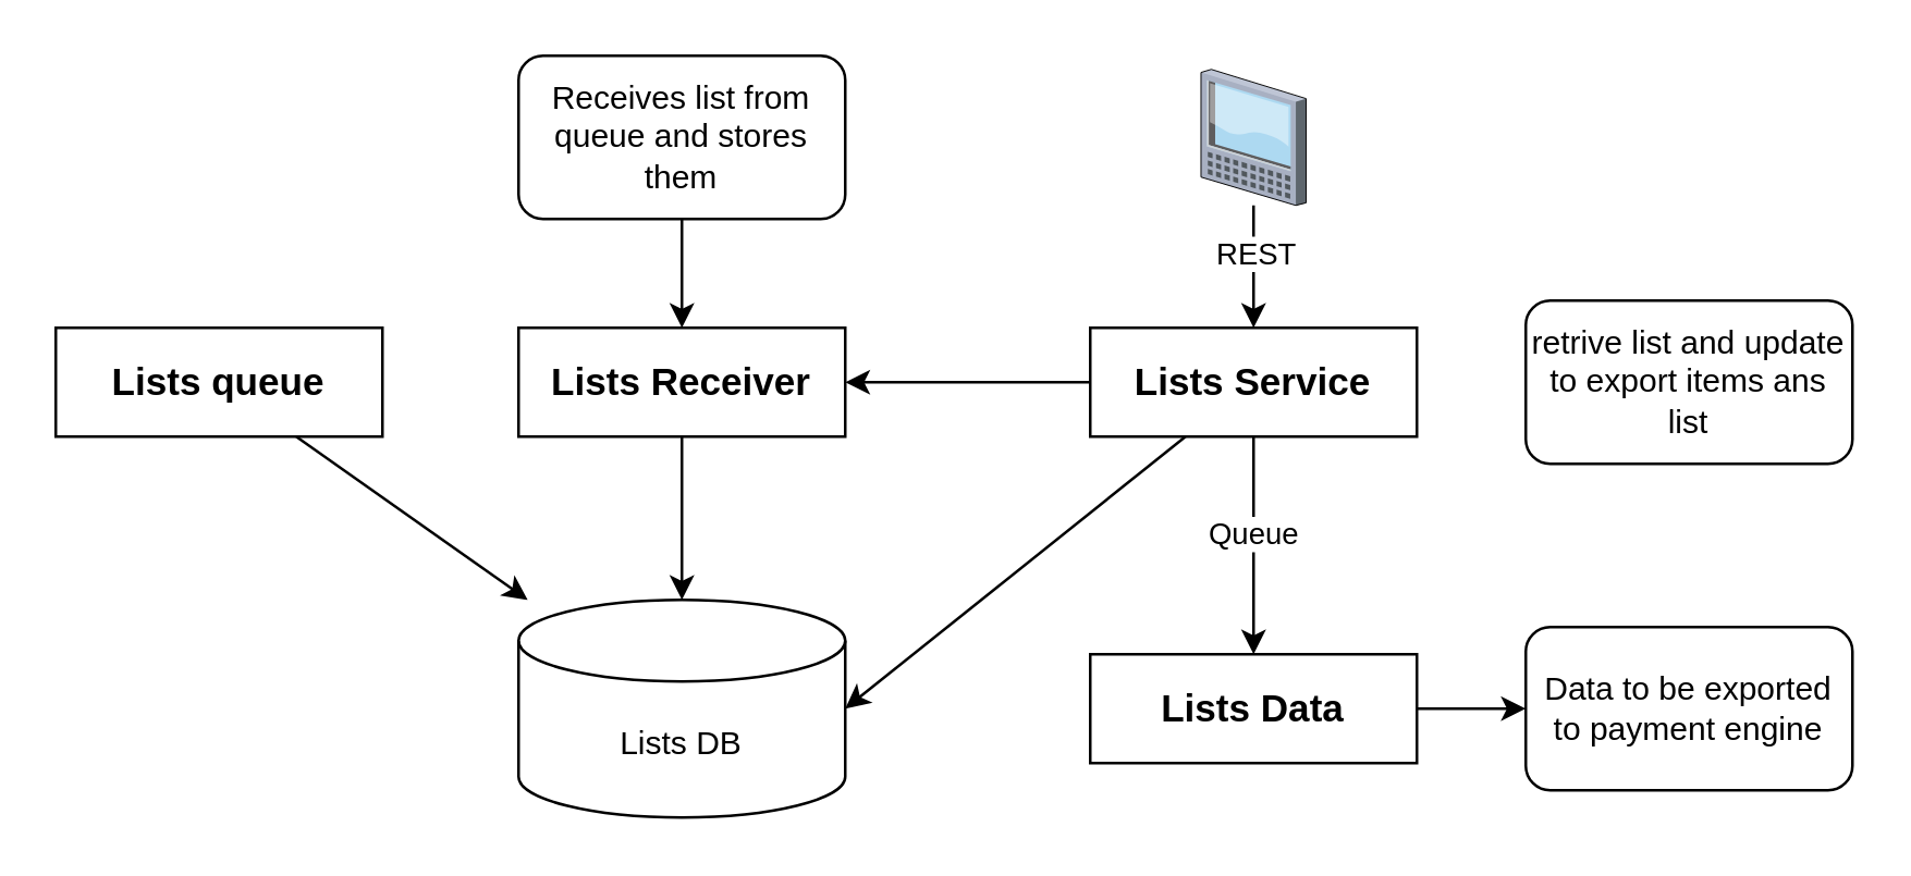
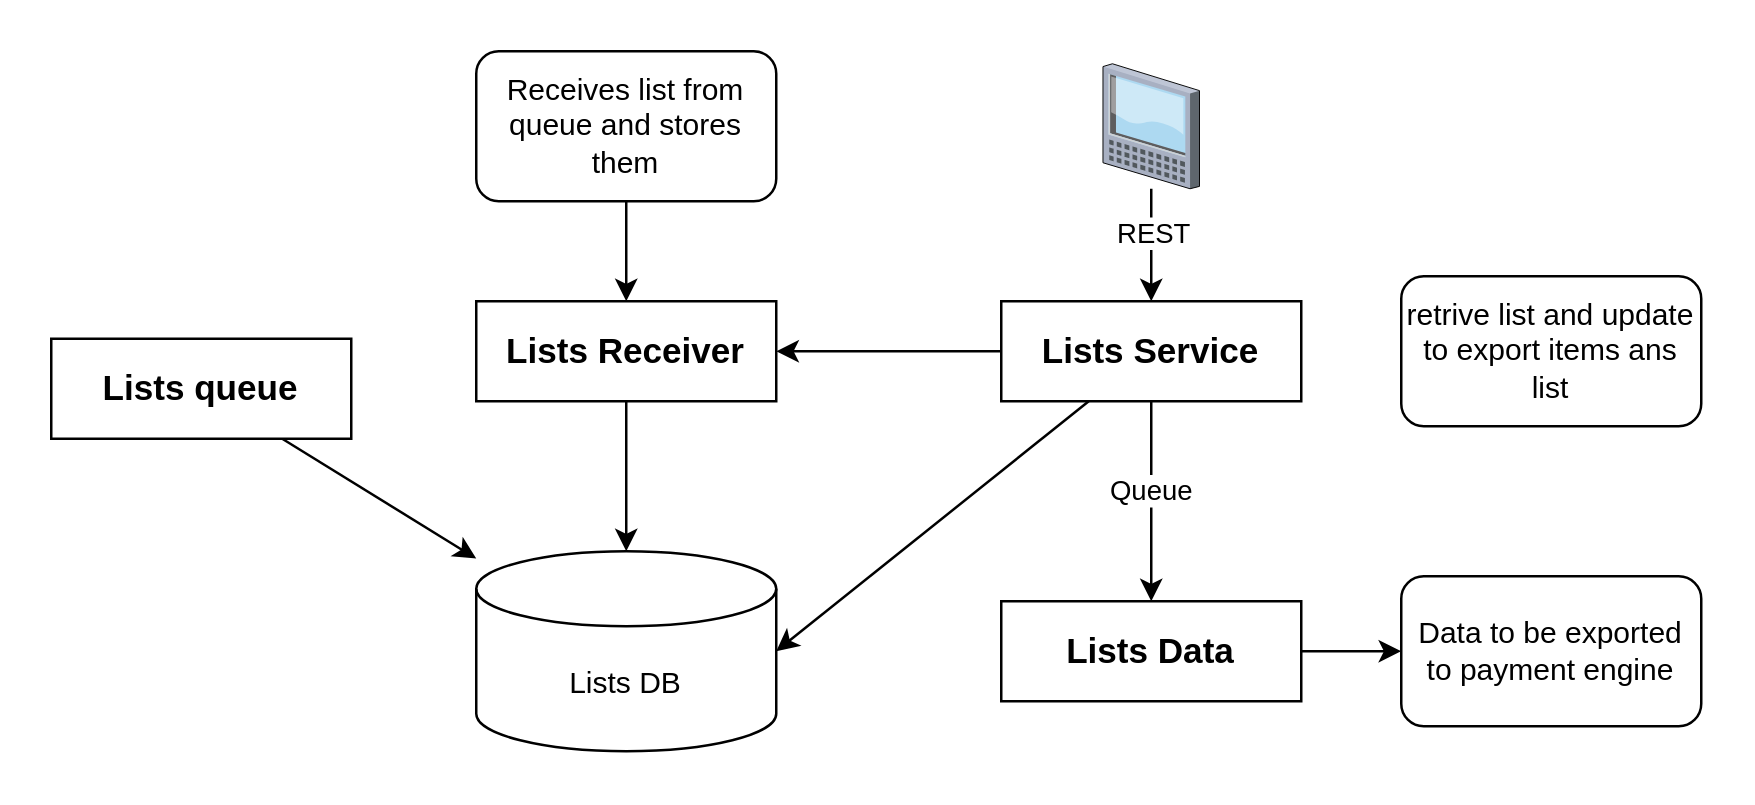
- <mxCell id="3" value="&lt;h3&gt;Lists queue&lt;/h3&gt;" style="rounded=0;whiteSpace=wrap;html=1;" parent="1" vertex="1"><mxGeometry x="20" y="120" width="120" height="40" as="geometry" /></mxCell>
+ <mxCell id="3" value="&lt;h3&gt;Lists queue&lt;/h3&gt;" style="rounded=0;whiteSpace=wrap;html=1;" parent="1" vertex="1"><mxGeometry x="20" y="135" width="120" height="40" as="geometry" /></mxCell>
